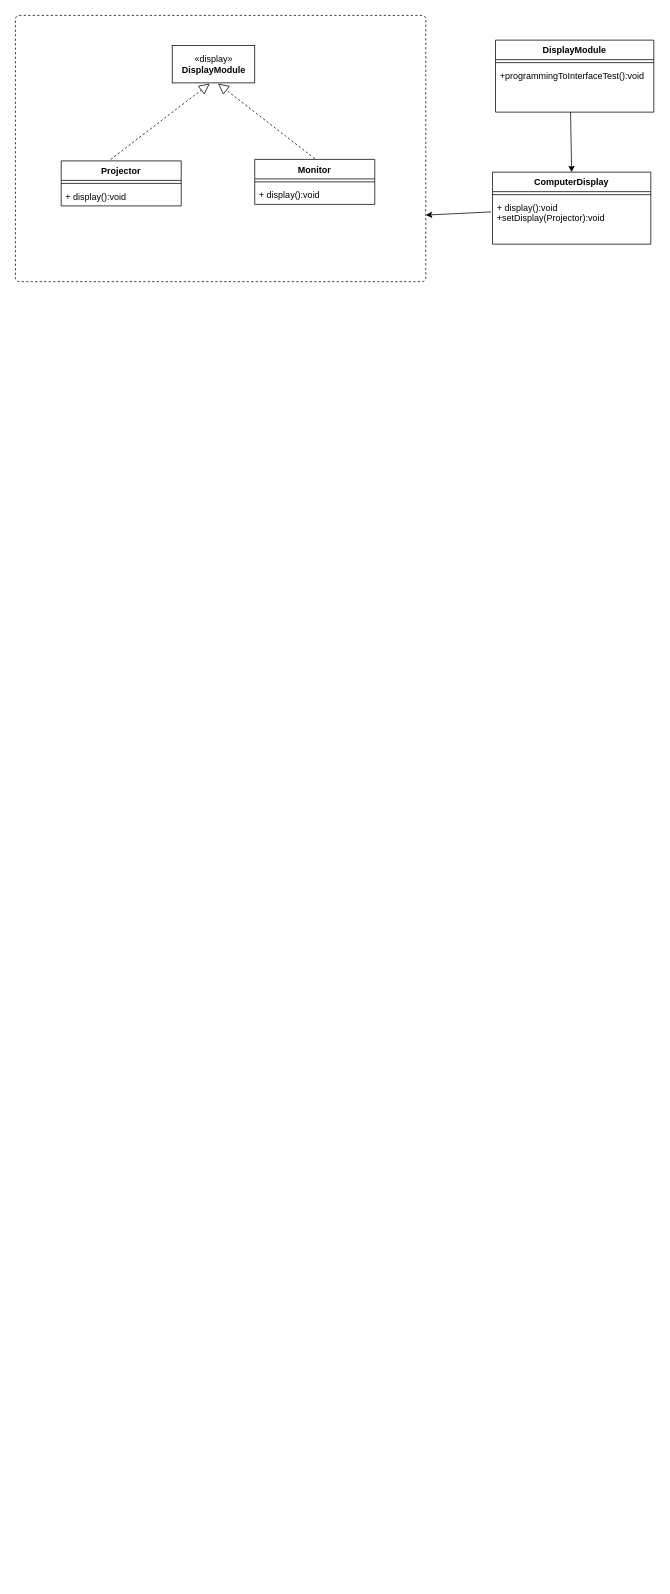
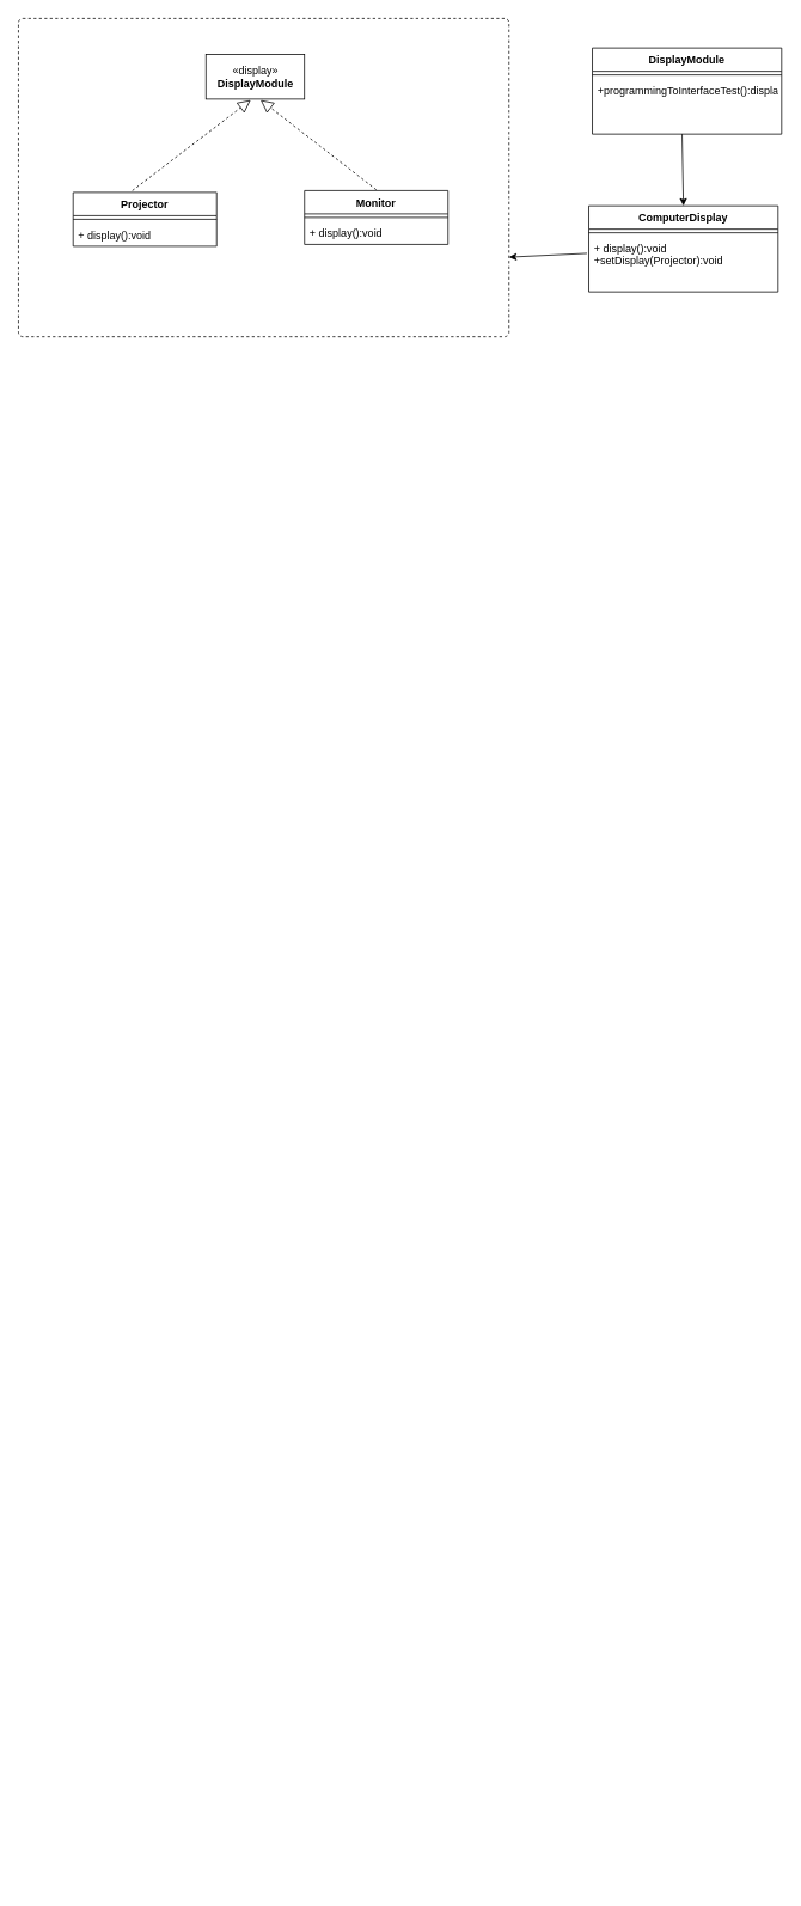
- <mxCell id="21" value="+programmingToInterfaceTest():void" style="text;strokeColor=none;fillColor=none;align=left;verticalAlign=top;spacingLeft=4;spacingRight=4;overflow=hidden;rotatable=0;points=[[0,0.5],[1,0.5]];portConstraint=eastwest;" parent="18" vertex="1"><mxGeometry y="34" width="211" height="62" as="geometry" /></mxCell>
+ <mxCell id="21" value="+programmingToInterfaceTest():display" style="text;strokeColor=none;fillColor=none;align=left;verticalAlign=top;spacingLeft=4;spacingRight=4;overflow=hidden;rotatable=0;points=[[0,0.5],[1,0.5]];portConstraint=eastwest;" parent="18" vertex="1"><mxGeometry y="34" width="211" height="62" as="geometry" /></mxCell>
